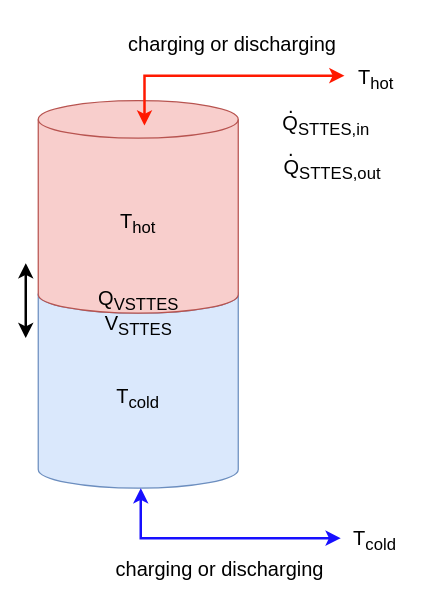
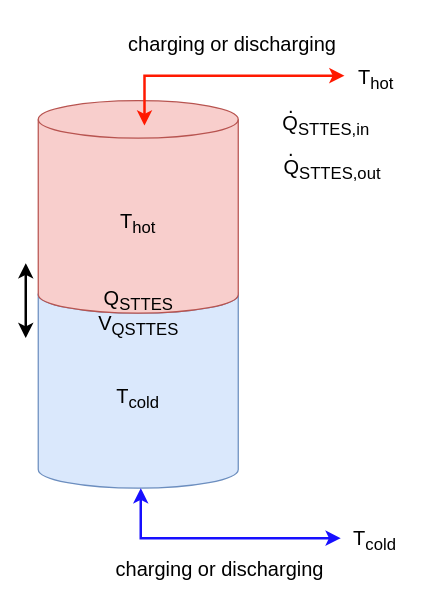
- <mxCell id="11" value="Q&lt;sub&gt;VSTTES&lt;/sub&gt;" style="text;html=1;align=center;verticalAlign=middle;resizable=0;points=[];autosize=1;strokeColor=none;fillColor=none;fontSize=16;" vertex="1" parent="1"><mxGeometry x="70" y="220" width="80" height="40" as="geometry" /></mxCell>
+ <mxCell id="11" value="Q&lt;sub&gt;STTES&lt;/sub&gt;" style="text;html=1;align=center;verticalAlign=middle;resizable=0;points=[];autosize=1;strokeColor=none;fillColor=none;fontSize=16;" vertex="1" parent="1"><mxGeometry x="70" y="220" width="80" height="40" as="geometry" /></mxCell>
- <mxCell id="16" value="V&lt;sub&gt;STTES&lt;/sub&gt;" style="text;html=1;align=center;verticalAlign=middle;resizable=0;points=[];autosize=1;strokeColor=none;fillColor=none;fontSize=16;" vertex="1" parent="1"><mxGeometry x="70" y="240" width="80" height="40" as="geometry" /></mxCell>
+ <mxCell id="16" value="V&lt;sub&gt;QSTTES&lt;/sub&gt;" style="text;html=1;align=center;verticalAlign=middle;resizable=0;points=[];autosize=1;strokeColor=none;fillColor=none;fontSize=16;" vertex="1" parent="1"><mxGeometry x="70" y="240" width="80" height="40" as="geometry" /></mxCell>
